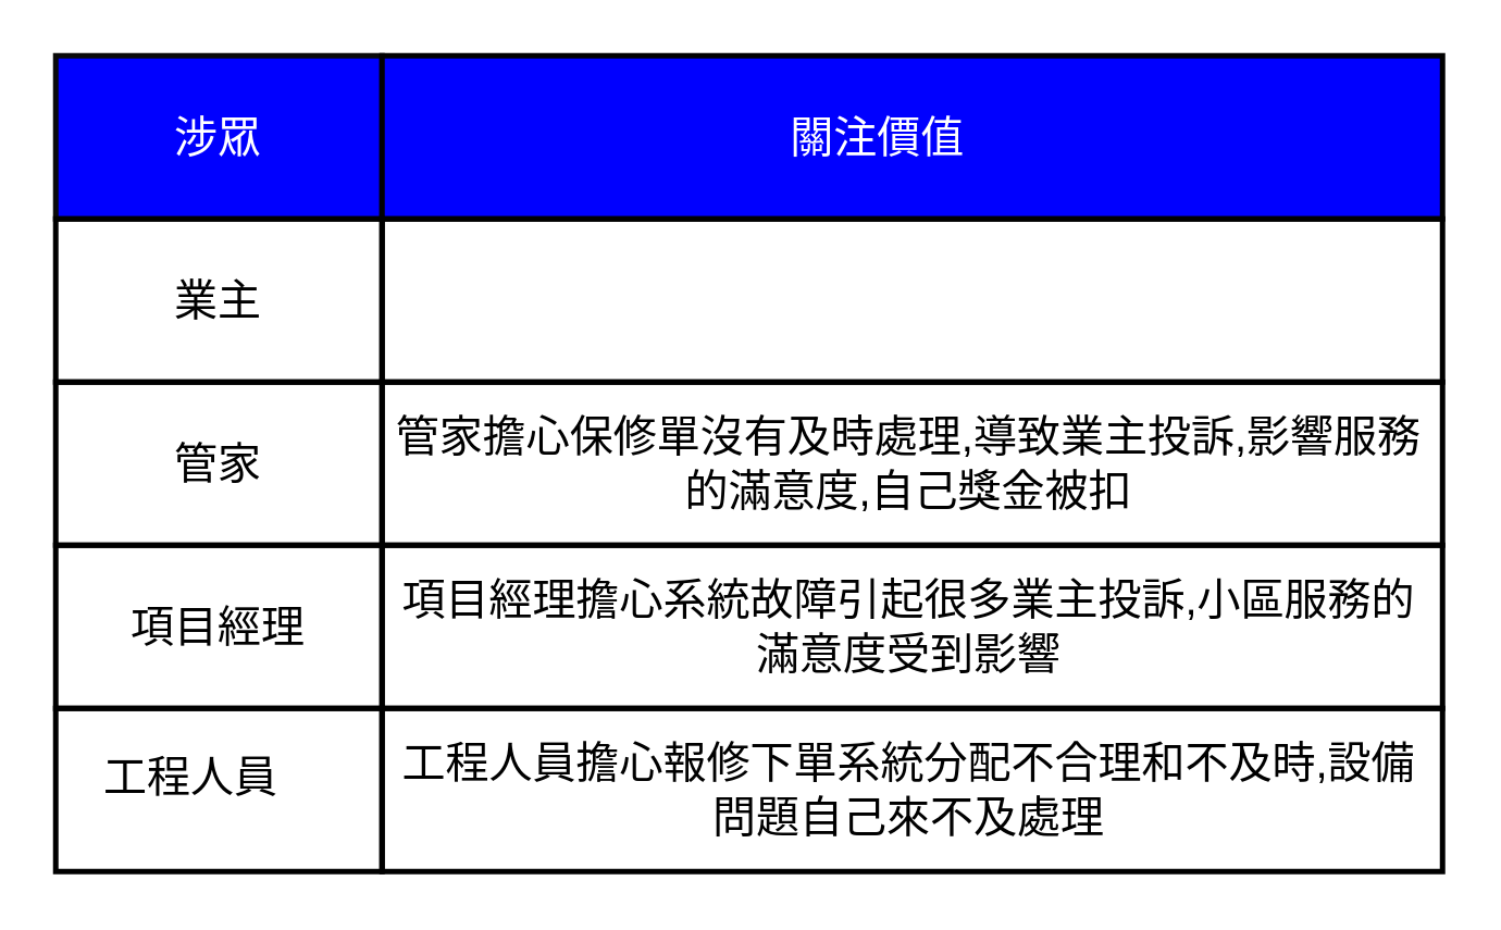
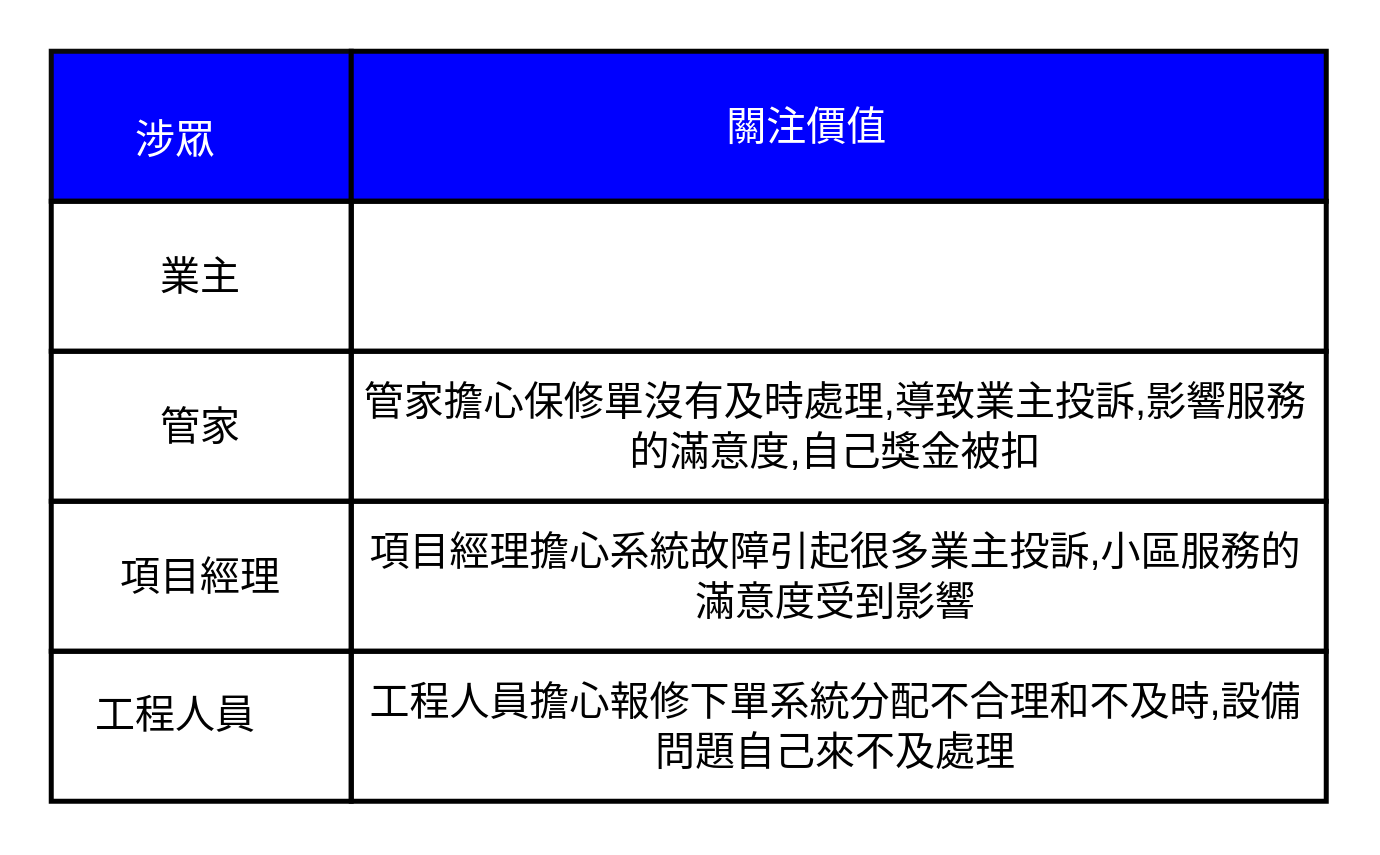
- <mxCell id="22" value="涉眾" style="text;html=1;align=center;verticalAlign=middle;whiteSpace=wrap;rounded=0;fontFamily=Helvetica;fontSize=16;fontColor=#FFFFFF;" vertex="1" parent="2"><mxGeometry x="30" y="15" width="60" height="30" as="geometry" /></mxCell>
+ <mxCell id="22" value="涉眾" style="text;html=1;align=center;verticalAlign=middle;whiteSpace=wrap;rounded=0;fontFamily=Helvetica;fontSize=16;fontColor=#FFFFFF;" vertex="1" parent="2"><mxGeometry x="20" y="20" width="60" height="30" as="geometry" /></mxCell>
